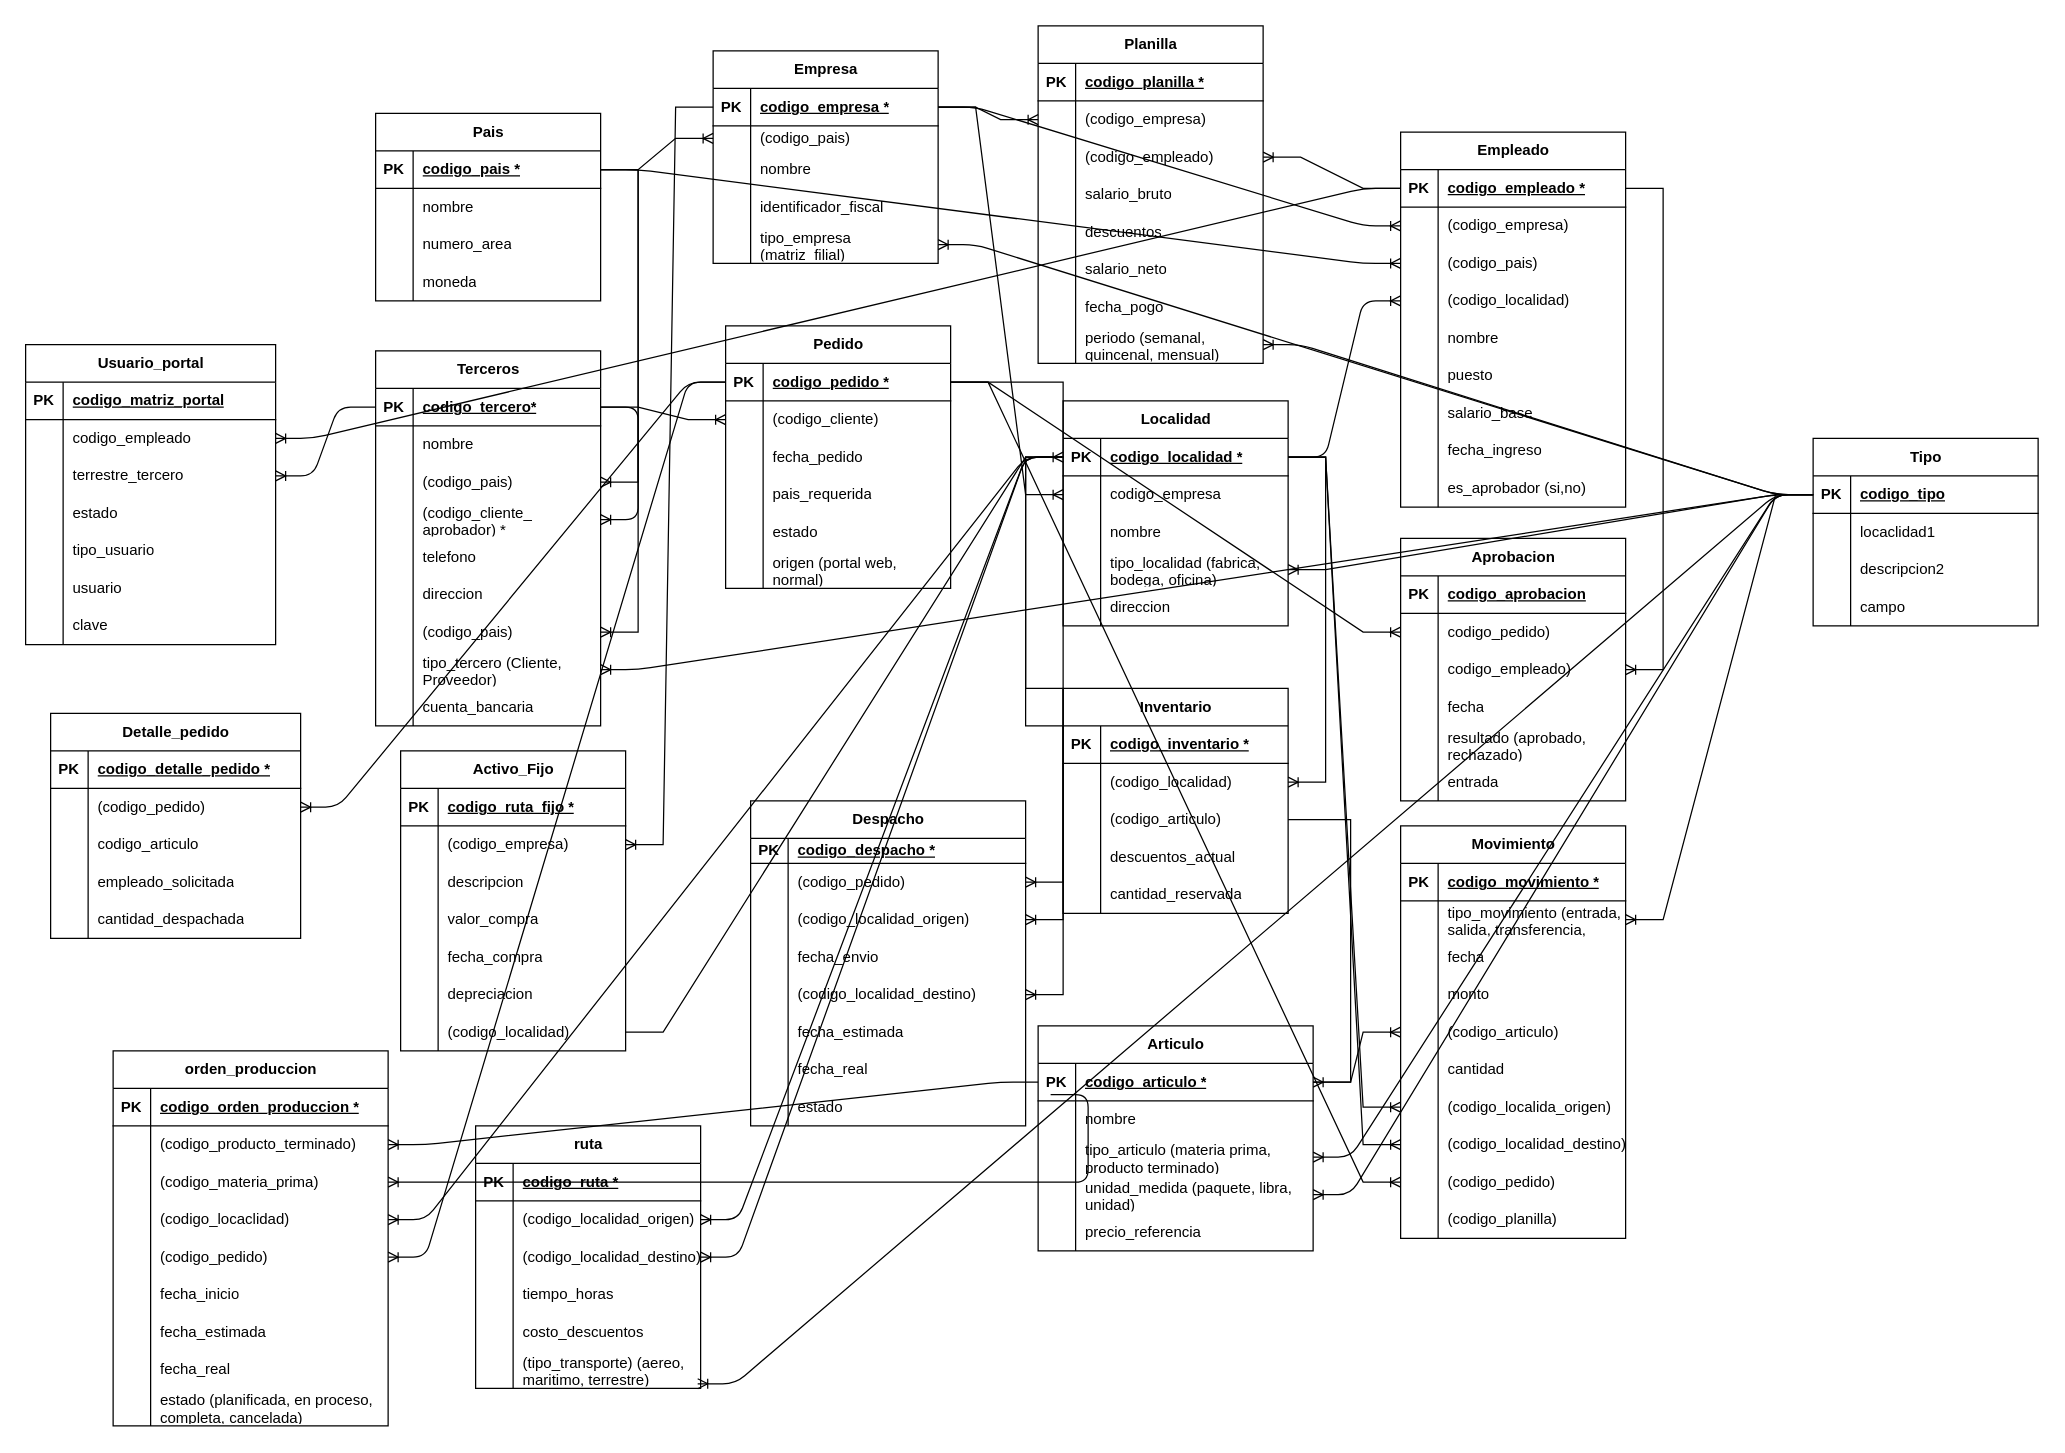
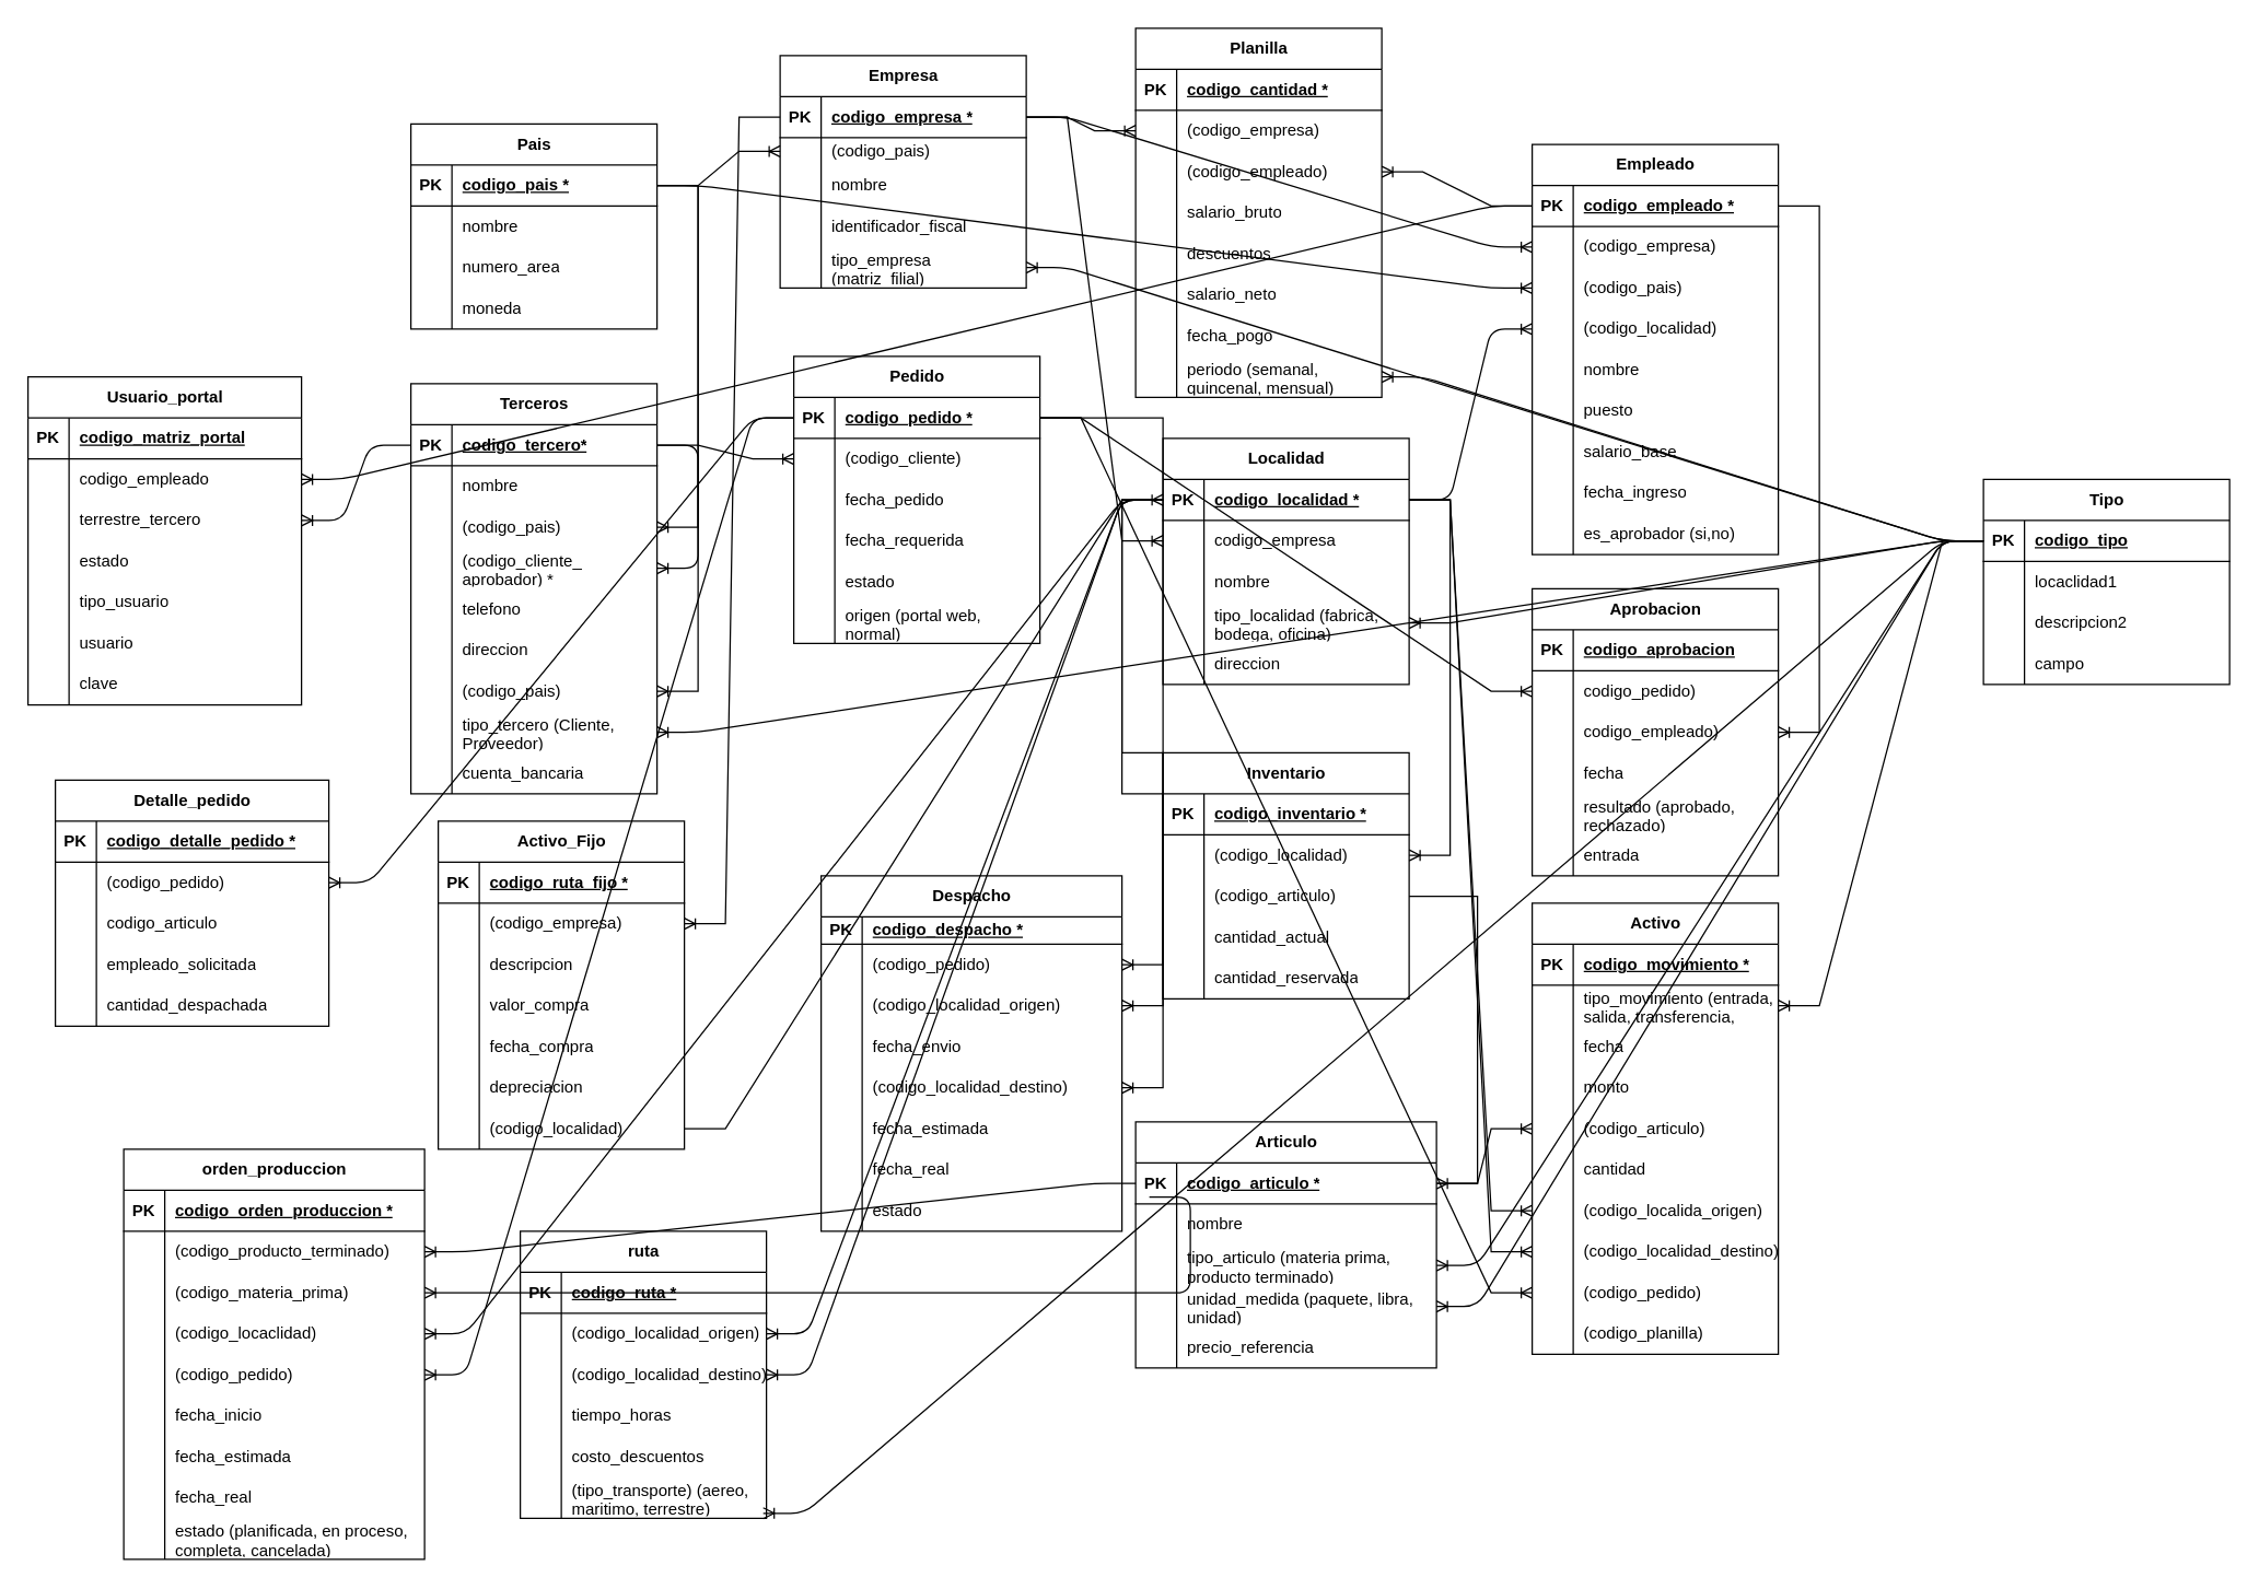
- <mxCell id="236" value="codigo_planilla *" style="shape=partialRectangle;connectable=0;fillColor=none;top=0;left=0;bottom=0;right=0;align=left;spacingLeft=6;fontStyle=5;overflow=hidden;whiteSpace=wrap;html=1;" parent="234" vertex="1"><mxGeometry x="30" width="150" height="30" as="geometry"><mxRectangle width="150" height="30" as="alternateBounds" /></mxGeometry></mxCell>
+ <mxCell id="236" value="codigo_cantidad *" style="shape=partialRectangle;connectable=0;fillColor=none;top=0;left=0;bottom=0;right=0;align=left;spacingLeft=6;fontStyle=5;overflow=hidden;whiteSpace=wrap;html=1;" parent="234" vertex="1"><mxGeometry x="30" width="150" height="30" as="geometry"><mxRectangle width="150" height="30" as="alternateBounds" /></mxGeometry></mxCell>
- <mxCell id="179" value="pais_requerida" style="shape=partialRectangle;connectable=0;fillColor=none;top=0;left=0;bottom=0;right=0;align=left;spacingLeft=6;overflow=hidden;whiteSpace=wrap;html=1;" parent="177" vertex="1"><mxGeometry x="30" width="150" height="30" as="geometry"><mxRectangle width="150" height="30" as="alternateBounds" /></mxGeometry></mxCell>
+ <mxCell id="179" value="fecha_requerida" style="shape=partialRectangle;connectable=0;fillColor=none;top=0;left=0;bottom=0;right=0;align=left;spacingLeft=6;overflow=hidden;whiteSpace=wrap;html=1;" parent="177" vertex="1"><mxGeometry x="30" width="150" height="30" as="geometry"><mxRectangle width="150" height="30" as="alternateBounds" /></mxGeometry></mxCell>
- <mxCell id="136" value="Movimiento" style="shape=table;startSize=30;container=1;collapsible=1;childLayout=tableLayout;fixedRows=1;rowLines=0;fontStyle=1;align=center;resizeLast=1;html=1;" parent="1" vertex="1"><mxGeometry x="1120" y="660" width="180" height="330" as="geometry" /></mxCell>
+ <mxCell id="136" value="Activo" style="shape=table;startSize=30;container=1;collapsible=1;childLayout=tableLayout;fixedRows=1;rowLines=0;fontStyle=1;align=center;resizeLast=1;html=1;" parent="1" vertex="1"><mxGeometry x="1120" y="660" width="180" height="330" as="geometry" /></mxCell>
- <mxCell id="132" value="descuentos_actual" style="shape=partialRectangle;connectable=0;fillColor=none;top=0;left=0;bottom=0;right=0;align=left;spacingLeft=6;overflow=hidden;whiteSpace=wrap;html=1;" parent="130" vertex="1"><mxGeometry x="30" width="150" height="30" as="geometry"><mxRectangle width="150" height="30" as="alternateBounds" /></mxGeometry></mxCell>
+ <mxCell id="132" value="cantidad_actual" style="shape=partialRectangle;connectable=0;fillColor=none;top=0;left=0;bottom=0;right=0;align=left;spacingLeft=6;overflow=hidden;whiteSpace=wrap;html=1;" parent="130" vertex="1"><mxGeometry x="30" width="150" height="30" as="geometry"><mxRectangle width="150" height="30" as="alternateBounds" /></mxGeometry></mxCell>
